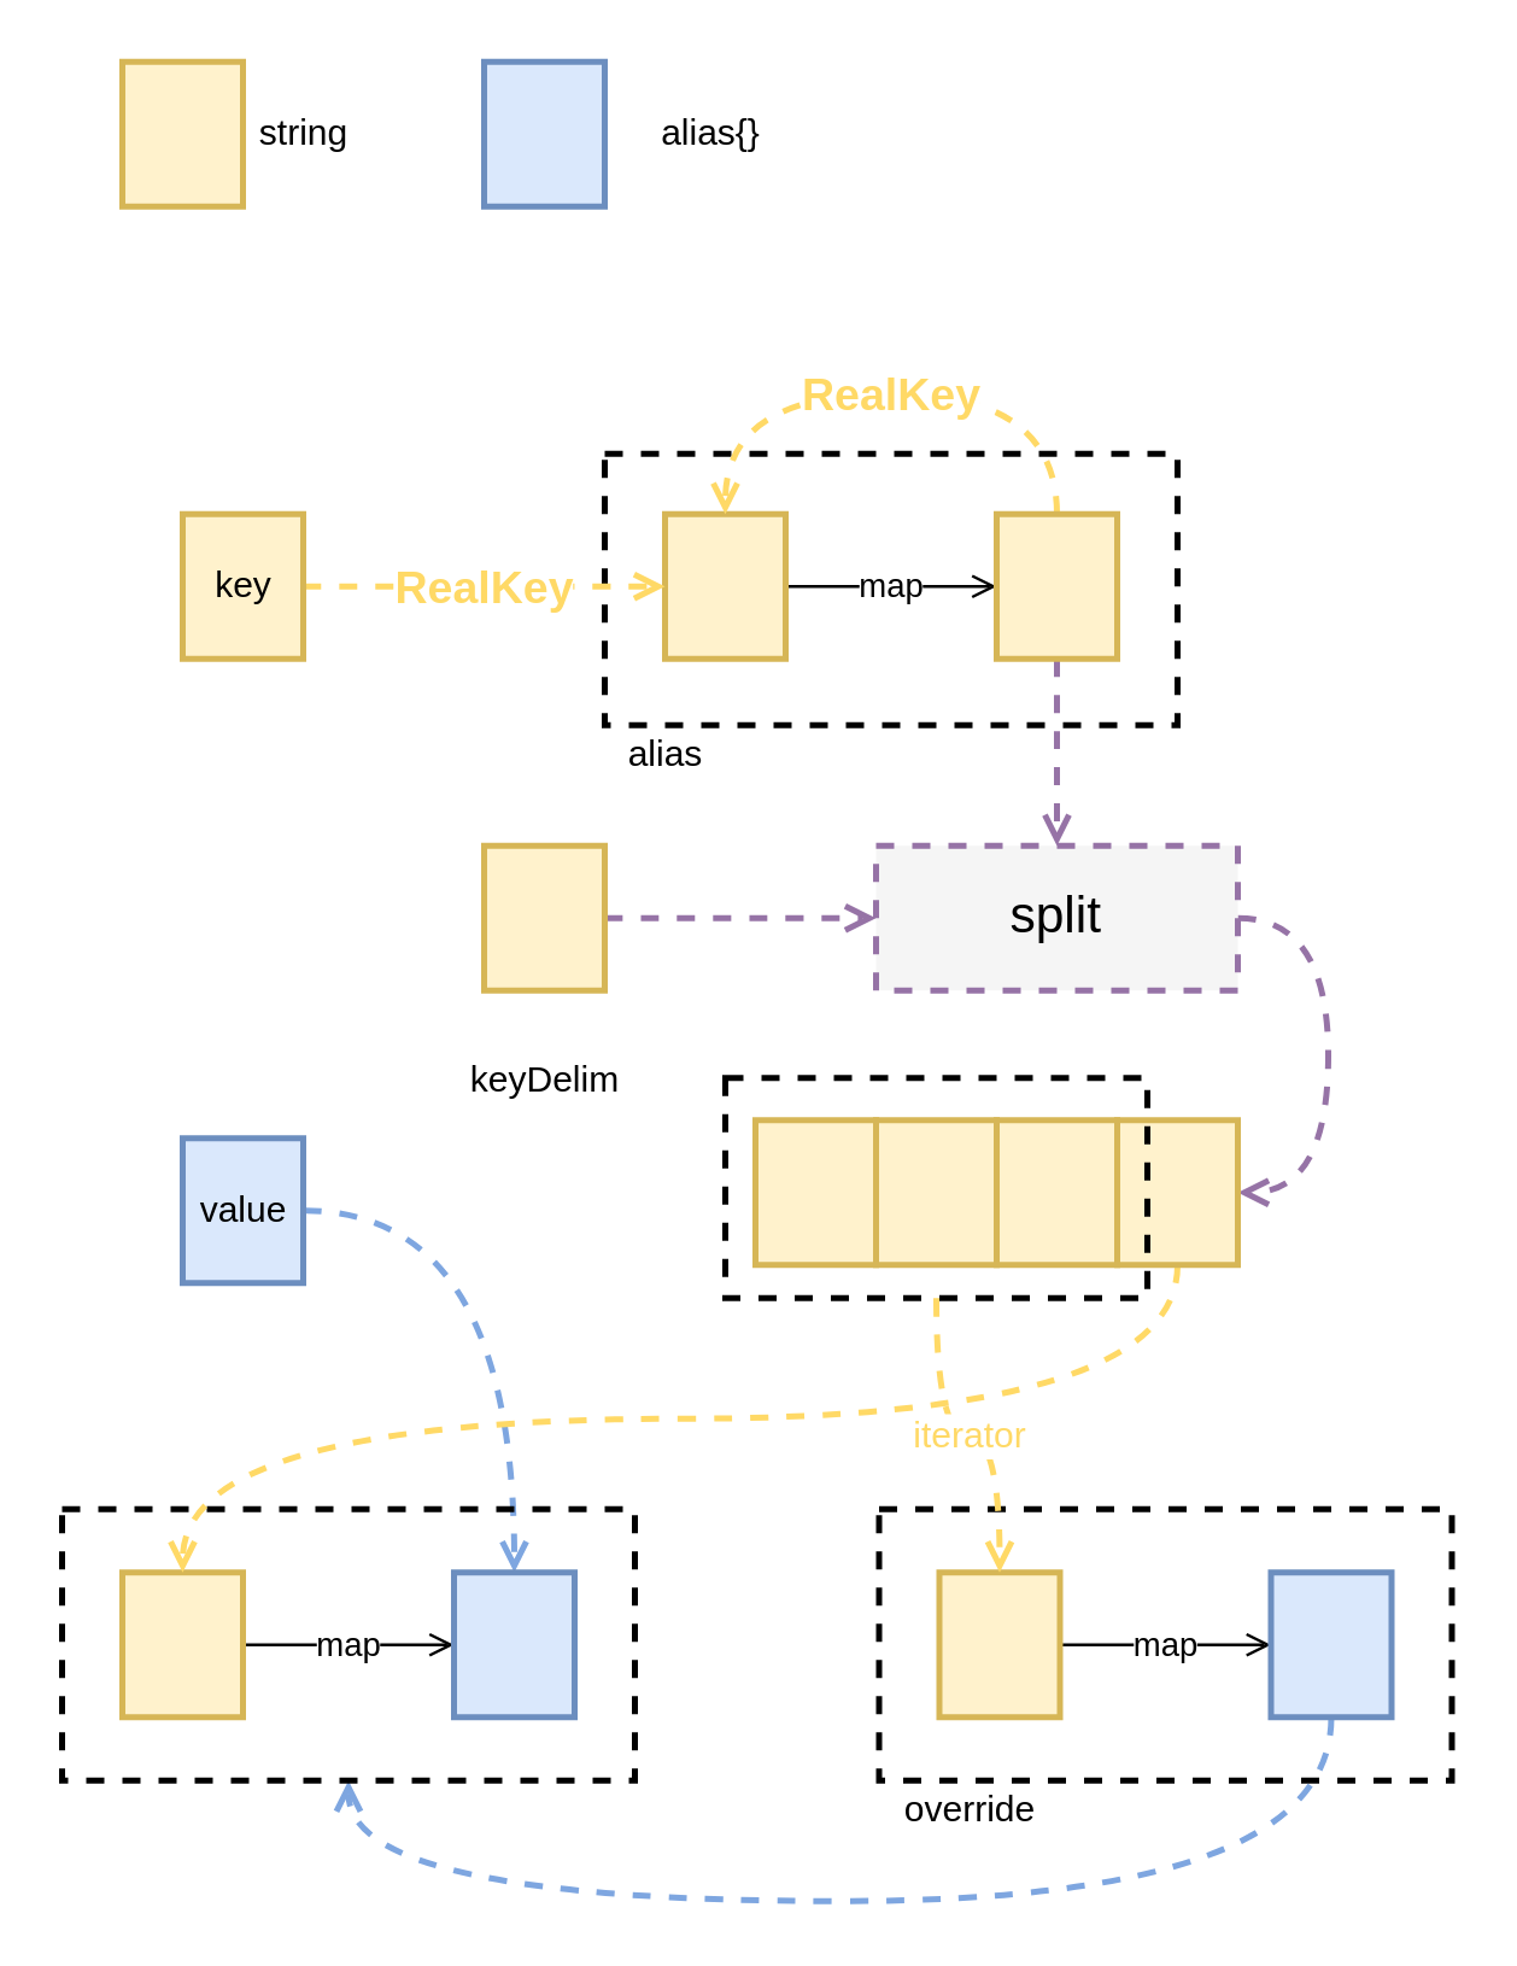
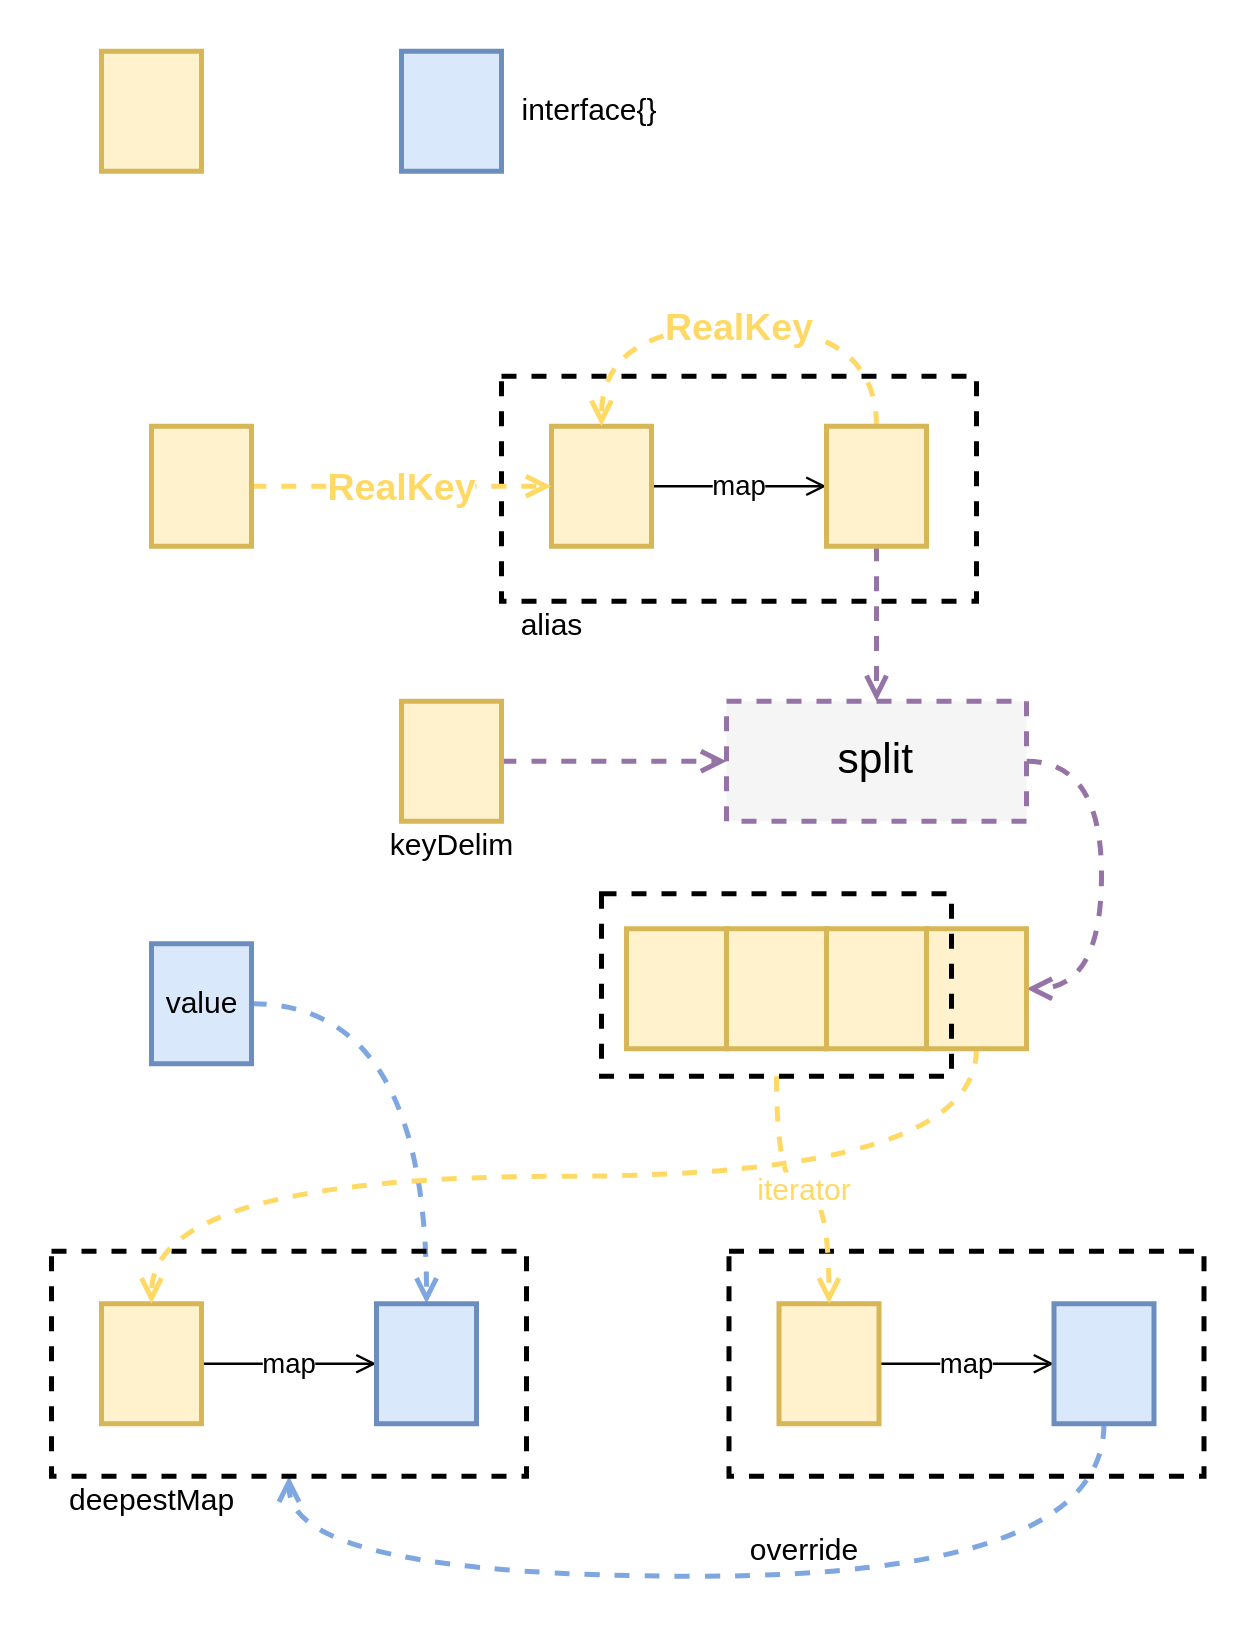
- <mxCell id="10" value="string" style="text;html=1;align=center;verticalAlign=middle;resizable=0;points=[];autosize=1;strokeColor=none;" vertex="1" parent="1"><mxGeometry x="80" y="34" width="40" height="20" as="geometry" /></mxCell>
- <mxCell id="41" value="alias{}" style="text;html=1;align=center;verticalAlign=middle;resizable=0;points=[];autosize=1;fontSize=12;" vertex="1" parent="1"><mxGeometry x="200" y="34" width="70" height="20" as="geometry" /></mxCell>
+ <mxCell id="41" value="interface{}" style="text;html=1;align=center;verticalAlign=middle;resizable=0;points=[];autosize=1;fontSize=12;" vertex="1" parent="1"><mxGeometry x="200" y="34" width="70" height="20" as="geometry" /></mxCell>
- <mxCell id="30" value="key" style="text;html=1;align=center;verticalAlign=middle;resizable=0;points=[];autosize=1;fontSize=12;" vertex="1" parent="1"><mxGeometry x="65" y="184" width="30" height="20" as="geometry" /></mxCell>
- <mxCell id="32" value="keyDelim" style="text;html=1;align=center;verticalAlign=middle;resizable=0;points=[];autosize=1;fontSize=12;" vertex="1" parent="1"><mxGeometry x="150" y="348" width="60" height="20" as="geometry" /></mxCell>
+ <mxCell id="32" value="keyDelim" style="text;html=1;align=center;verticalAlign=middle;resizable=0;points=[];autosize=1;fontSize=12;" vertex="1" parent="1"><mxGeometry x="150" y="328" width="60" height="20" as="geometry" /></mxCell>
+ <mxCell id="37" value="deepestMap" style="text;html=1;align=center;verticalAlign=middle;resizable=0;points=[];autosize=1;strokeColor=none;" vertex="1" parent="1"><mxGeometry x="20" y="590" width="80" height="20" as="geometry" /></mxCell>
- <mxCell id="18" value="override" style="text;html=1;align=center;verticalAlign=middle;resizable=0;points=[];autosize=1;strokeColor=none;" vertex="1" parent="1"><mxGeometry x="291" y="590" width="60" height="20" as="geometry" /></mxCell>
+ <mxCell id="18" value="override" style="text;html=1;align=center;verticalAlign=middle;resizable=0;points=[];autosize=1;strokeColor=none;" vertex="1" parent="1"><mxGeometry x="291" y="610" width="60" height="20" as="geometry" /></mxCell>
